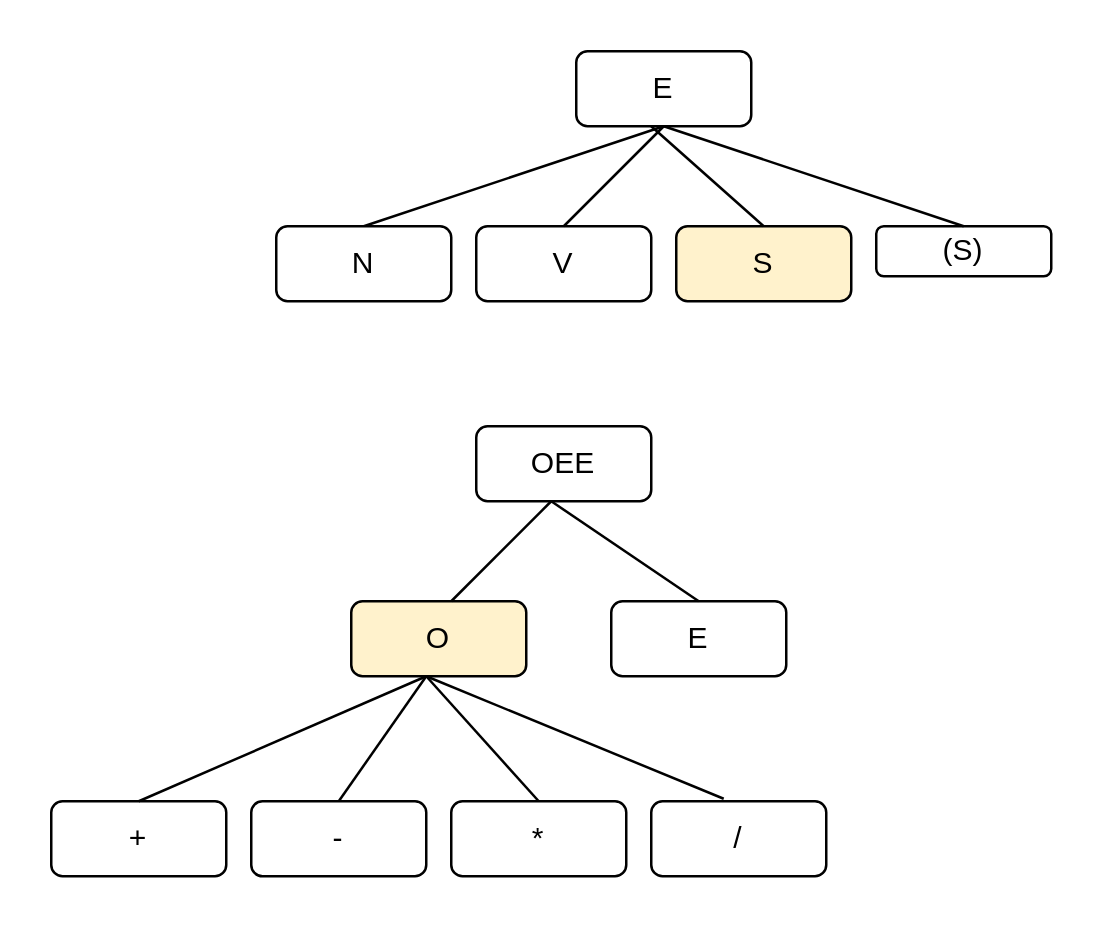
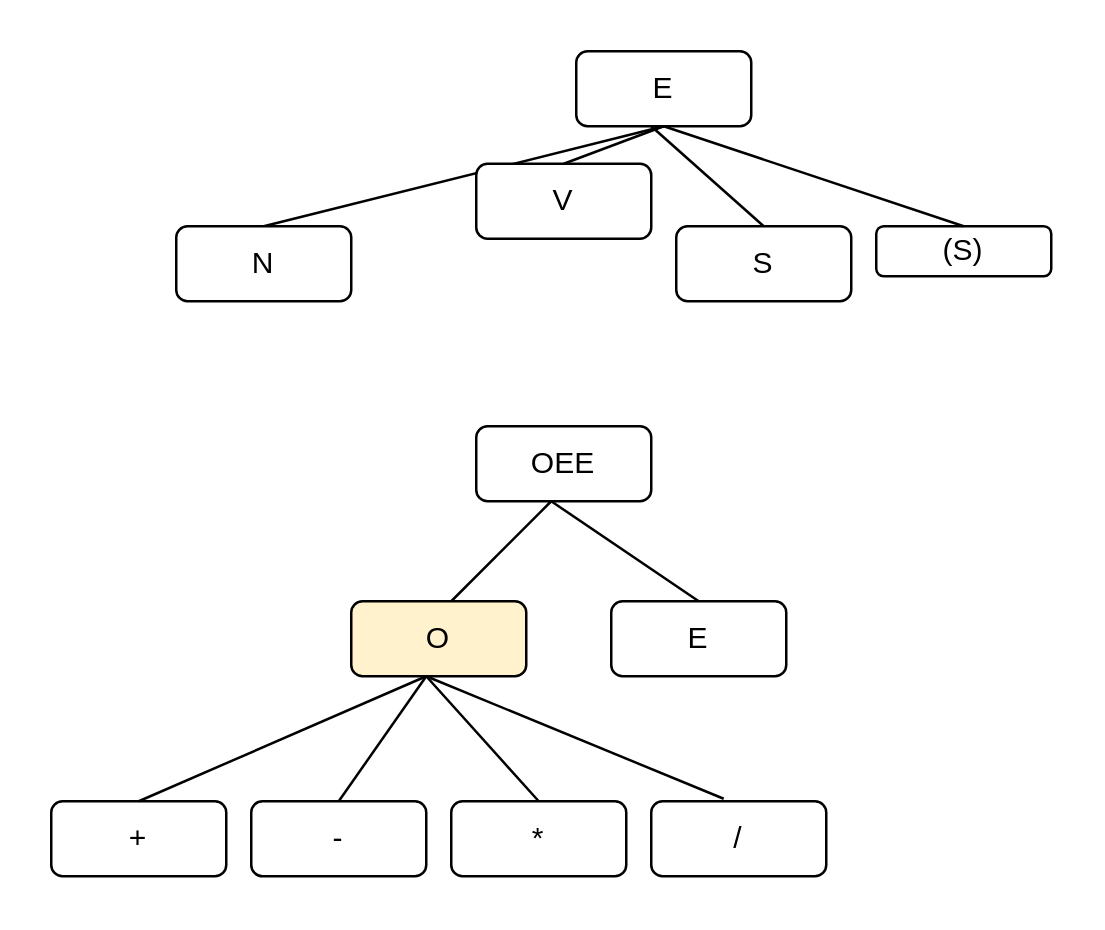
- <mxCell id="5" value="N" style="rounded=1;whiteSpace=wrap;html=1;" parent="1" vertex="1"><mxGeometry x="110" y="90" width="70" height="30" as="geometry" /></mxCell>
+ <mxCell id="5" value="N" style="rounded=1;whiteSpace=wrap;html=1;" parent="1" vertex="1"><mxGeometry x="70" y="90" width="70" height="30" as="geometry" /></mxCell>
- <mxCell id="4" value="V" style="rounded=1;whiteSpace=wrap;html=1;" parent="1" vertex="1"><mxGeometry x="190" y="90" width="70" height="30" as="geometry" /></mxCell>
+ <mxCell id="4" value="V" style="rounded=1;whiteSpace=wrap;html=1;" parent="1" vertex="1"><mxGeometry x="190" y="65" width="70" height="30" as="geometry" /></mxCell>
- <mxCell id="6" value="S" style="rounded=1;whiteSpace=wrap;html=1;fillColor=#fff2cc;" parent="1" vertex="1"><mxGeometry x="270" y="90" width="70" height="30" as="geometry" /></mxCell>
+ <mxCell id="6" value="S" style="rounded=1;whiteSpace=wrap;html=1;" parent="1" vertex="1"><mxGeometry x="270" y="90" width="70" height="30" as="geometry" /></mxCell>
